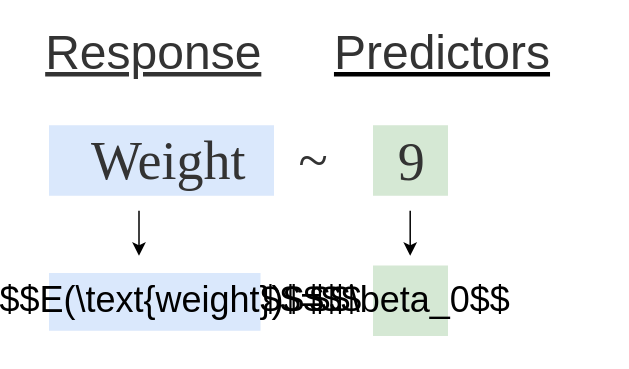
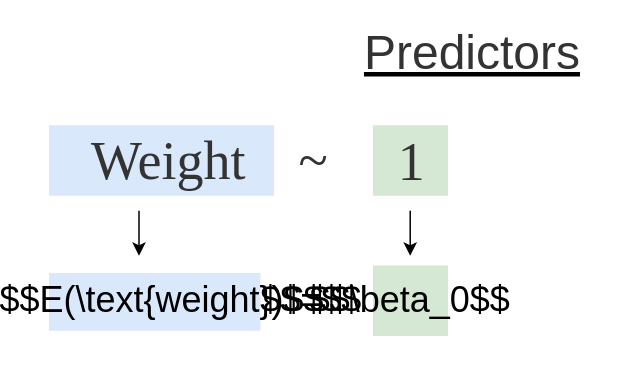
- <mxCell id="12" value="&lt;font style=&quot;font-size: 32px;&quot; face=&quot;Arial&quot;&gt;Response&lt;/font&gt;" style="text;html=1;strokeColor=none;fillColor=none;align=center;verticalAlign=middle;whiteSpace=wrap;rounded=0;fontStyle=4;fontFamily=Verdana;labelBackgroundColor=none;fontColor=#333333;fontSize=32;" vertex="1" parent="1"><mxGeometry x="20" y="20" width="160" height="30" as="geometry" /></mxCell>
- <mxCell id="13" value="&lt;font style=&quot;font-size: 32px;&quot; color=&quot;#333333&quot; face=&quot;Arial&quot;&gt;Predictors&lt;/font&gt;" style="text;html=1;strokeColor=none;fillColor=none;align=center;verticalAlign=middle;whiteSpace=wrap;rounded=0;fontStyle=4;fontFamily=Verdana;fontSize=32;" vertex="1" parent="1"><mxGeometry x="210" y="20" width="165" height="30" as="geometry" /></mxCell>
+ <mxCell id="13" value="&lt;font style=&quot;font-size: 32px;&quot; color=&quot;#333333&quot; face=&quot;Arial&quot;&gt;Predictors&lt;/font&gt;" style="text;html=1;strokeColor=none;fillColor=none;align=center;verticalAlign=middle;whiteSpace=wrap;rounded=0;fontStyle=4;fontFamily=Verdana;fontSize=32;" vertex="1" parent="1"><mxGeometry x="230" y="20" width="165" height="30" as="geometry" /></mxCell>
- <mxCell id="14" value="&lt;span style=&quot;font-family: &amp;#34;fira code&amp;#34; ; font-size: 36px ; font-style: normal ; font-weight: 400 ; letter-spacing: normal ; text-align: center ; text-indent: 0px ; text-transform: none ; word-spacing: 0px ; float: none ; display: inline&quot;&gt;9&lt;/span&gt;" style="text;whiteSpace=wrap;html=1;fontFamily=Verdana;fontColor=#333333;labelBackgroundColor=none;" vertex="1" parent="1"><mxGeometry x="261" y="80" width="29" height="40" as="geometry" /></mxCell>
+ <mxCell id="14" value="&lt;span style=&quot;font-family: &amp;#34;fira code&amp;#34; ; font-size: 36px ; font-style: normal ; font-weight: 400 ; letter-spacing: normal ; text-align: center ; text-indent: 0px ; text-transform: none ; word-spacing: 0px ; float: none ; display: inline&quot;&gt;1&lt;/span&gt;" style="text;whiteSpace=wrap;html=1;fontFamily=Verdana;fontColor=#333333;labelBackgroundColor=none;" vertex="1" parent="1"><mxGeometry x="261" y="80" width="29" height="40" as="geometry" /></mxCell>
